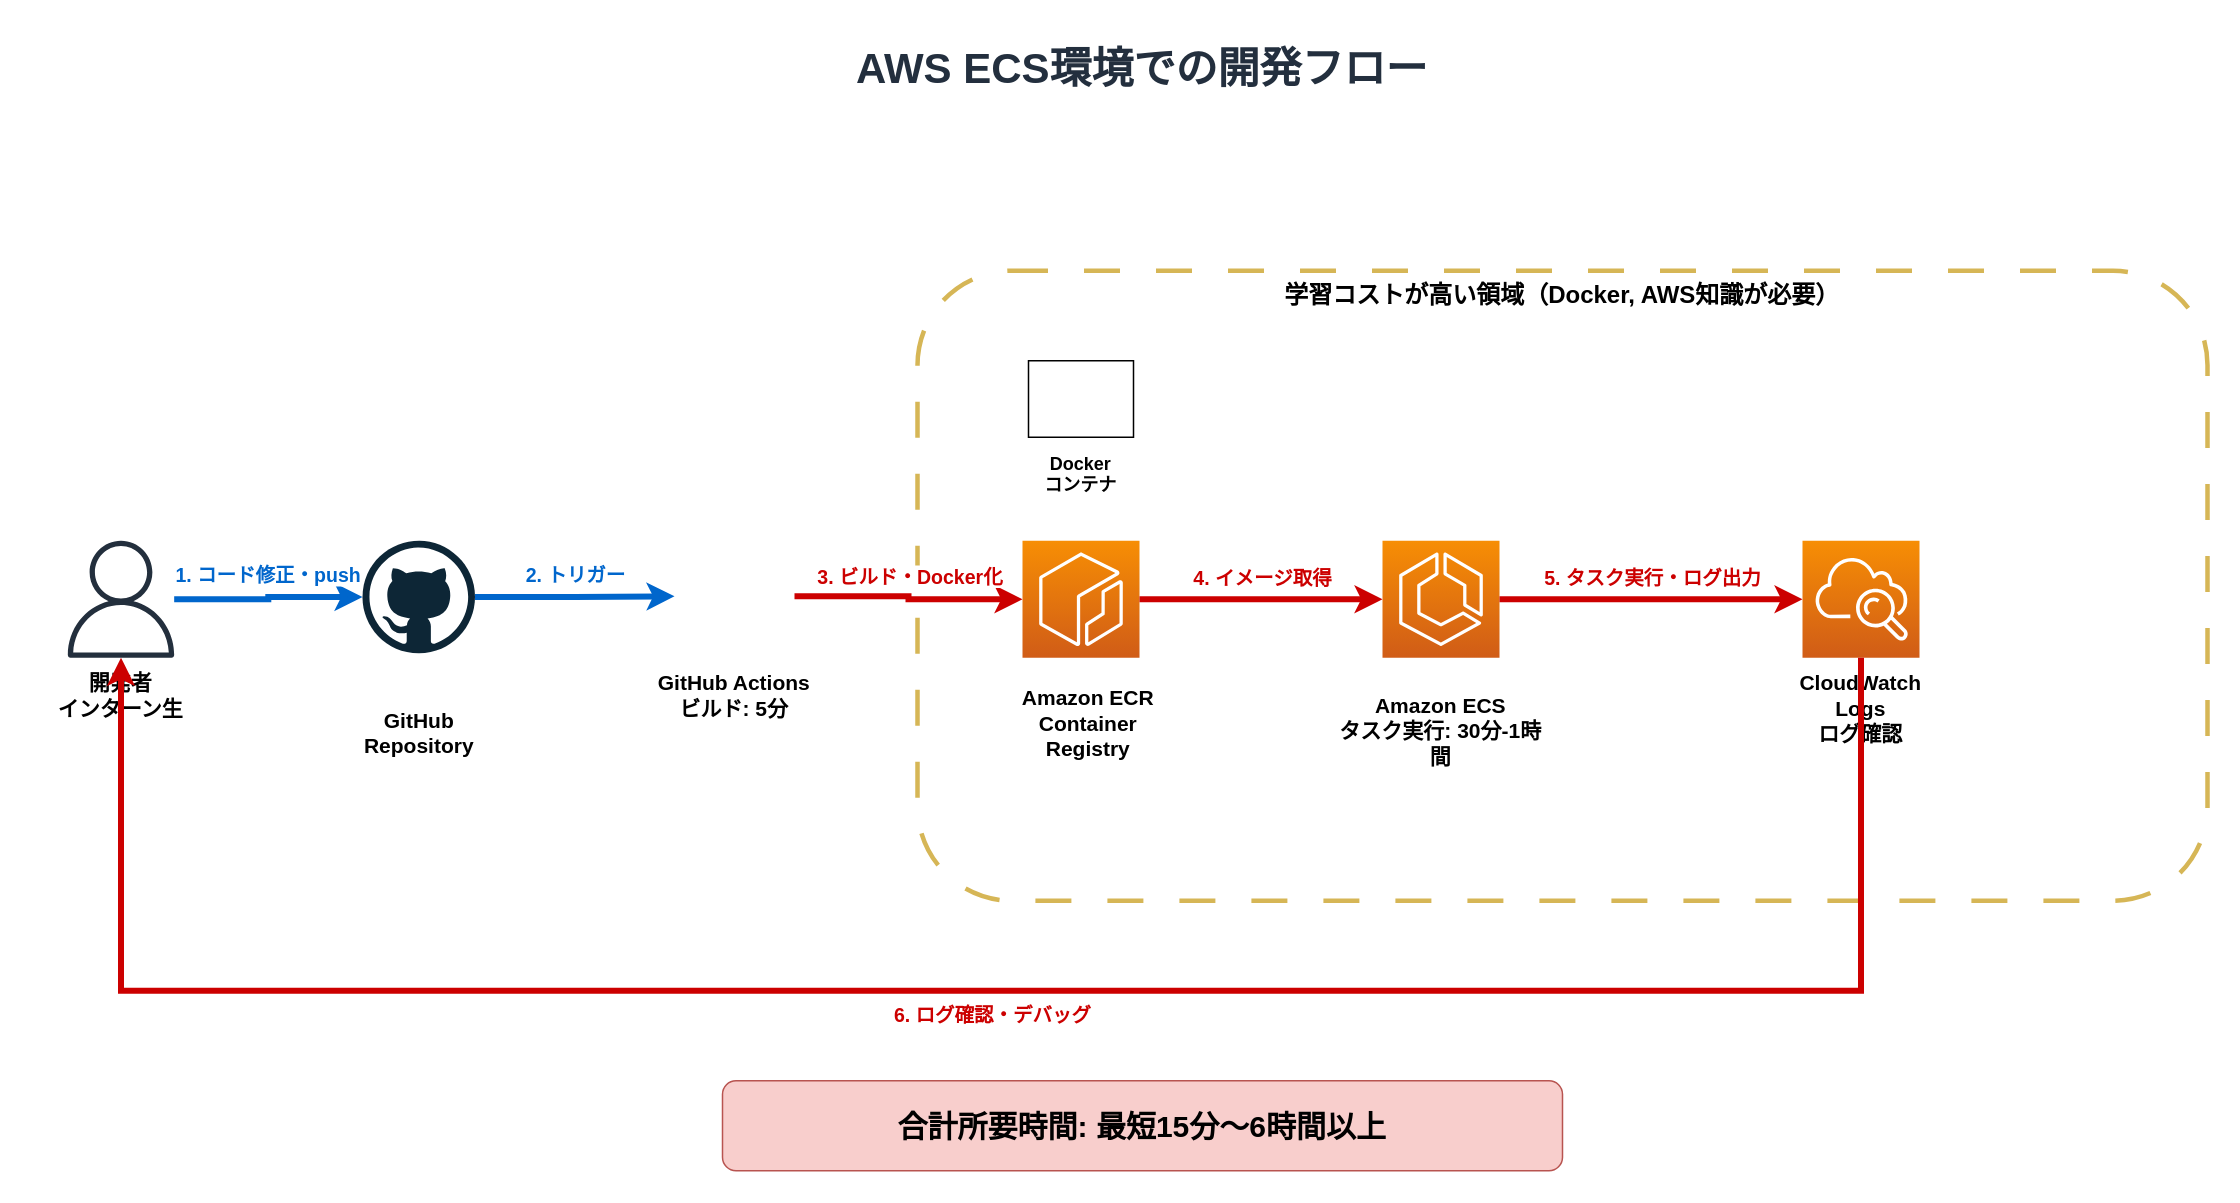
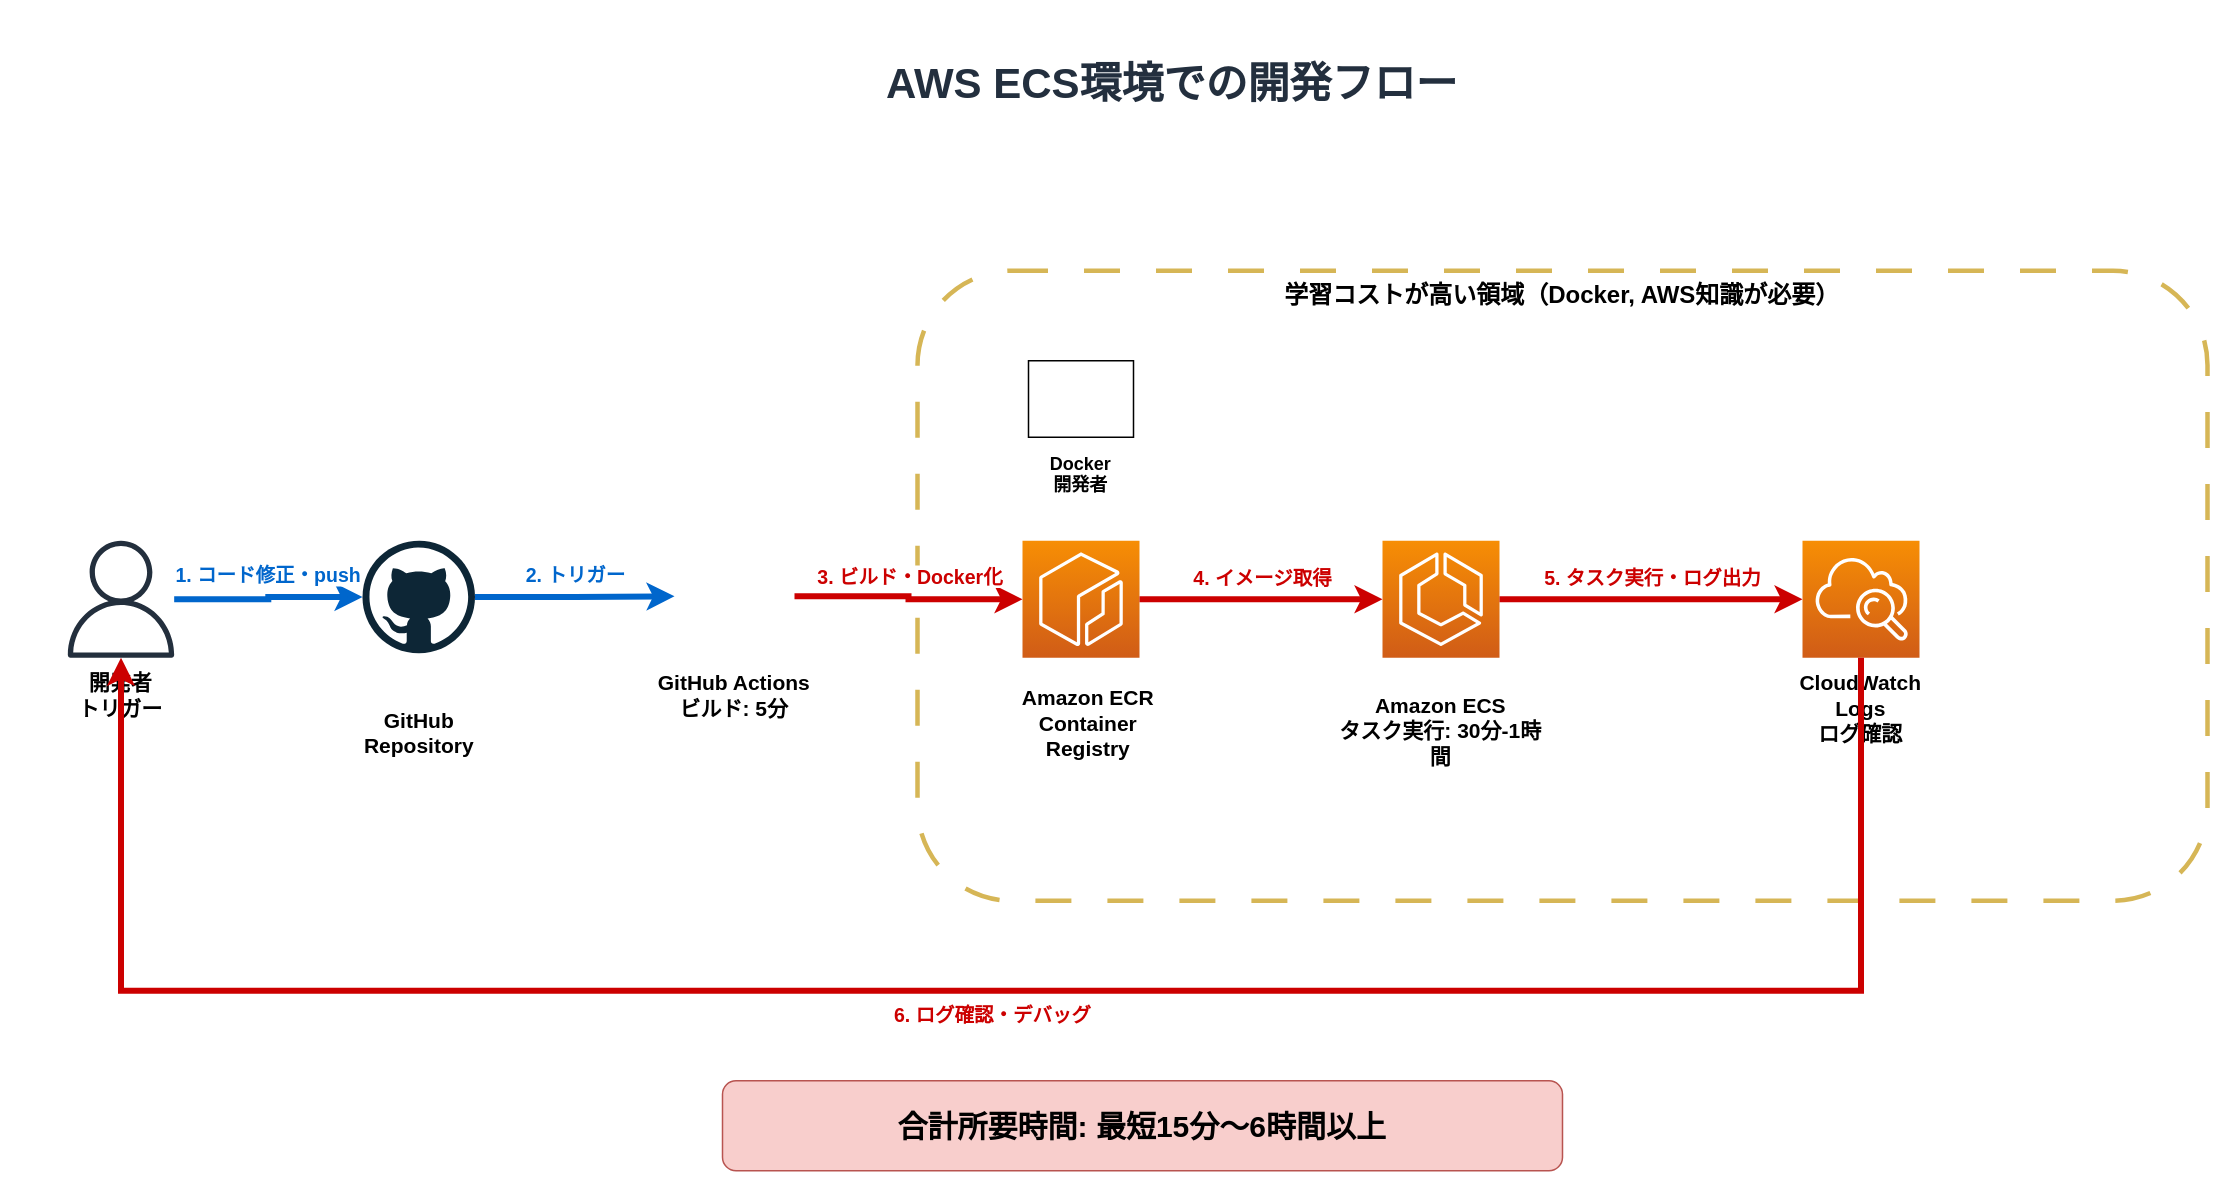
- <mxCell id="2" value="AWS ECS環境での開発フロー" style="text;html=1;strokeColor=none;fillColor=none;align=center;verticalAlign=middle;whiteSpace=wrap;rounded=0;fontSize=28;fontStyle=1;fontColor=#232F3E;" vertex="1" parent="1"><mxGeometry x="361" y="20" width="800" height="50" as="geometry" /></mxCell>
+ <mxCell id="2" value="AWS ECS環境での開発フロー" style="text;html=1;strokeColor=none;fillColor=none;align=center;verticalAlign=middle;whiteSpace=wrap;rounded=0;fontSize=28;fontStyle=1;fontColor=#232F3E;" vertex="1" parent="1"><mxGeometry x="381" y="30" width="800" height="50" as="geometry" /></mxCell>
- <mxCell id="13" value="Docker&lt;br&gt;コンテナ" style="text;html=1;strokeColor=none;fillColor=none;align=center;verticalAlign=top;whiteSpace=wrap;rounded=0;fontSize=12;fontStyle=1;" vertex="1" parent="1"><mxGeometry x="670" y="295" width="100" height="30" as="geometry" /></mxCell>
+ <mxCell id="13" value="Docker&lt;br&gt;開発者" style="text;html=1;strokeColor=none;fillColor=none;align=center;verticalAlign=top;whiteSpace=wrap;rounded=0;fontSize=12;fontStyle=1;" vertex="1" parent="1"><mxGeometry x="670" y="295" width="100" height="30" as="geometry" /></mxCell>
- <mxCell id="4" value="開発者&lt;br&gt;インターン生" style="text;html=1;strokeColor=none;fillColor=none;align=center;verticalAlign=top;whiteSpace=wrap;rounded=0;fontSize=14;fontStyle=1;" vertex="1" parent="1"><mxGeometry x="20" y="440" width="120" height="40" as="geometry" /></mxCell>
+ <mxCell id="4" value="開発者&lt;br&gt;トリガー" style="text;html=1;strokeColor=none;fillColor=none;align=center;verticalAlign=top;whiteSpace=wrap;rounded=0;fontSize=14;fontStyle=1;" vertex="1" parent="1"><mxGeometry x="20" y="440" width="120" height="40" as="geometry" /></mxCell>
